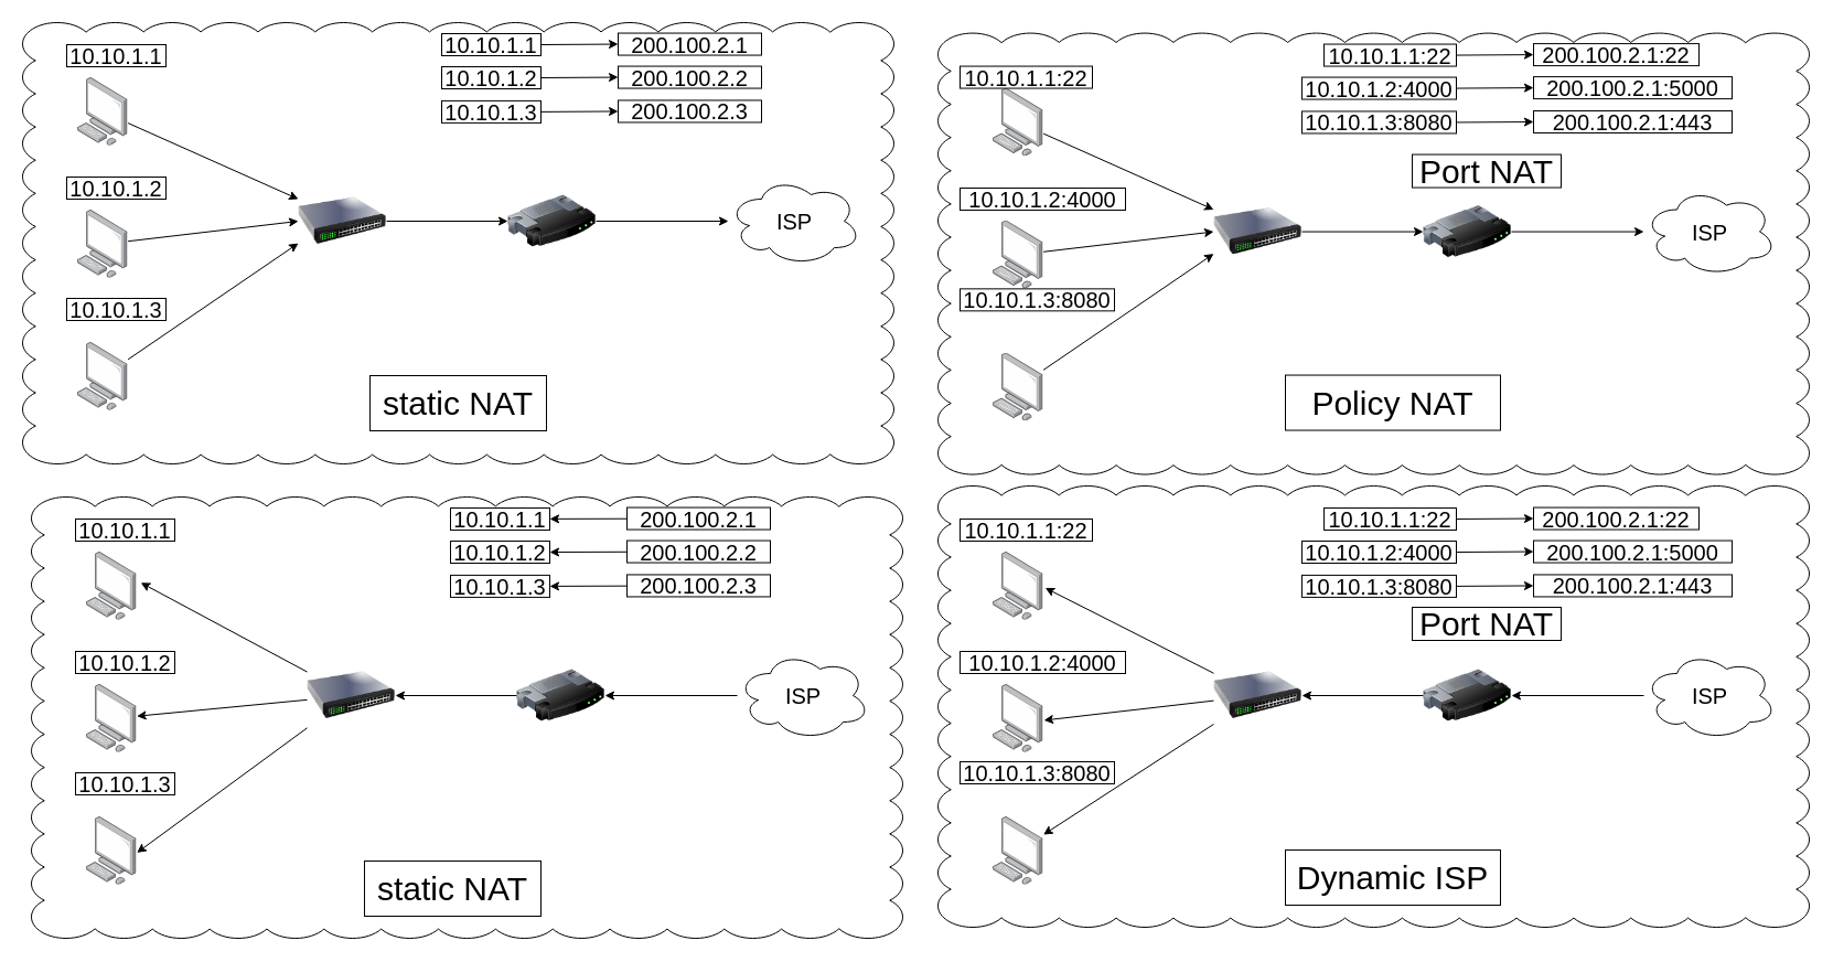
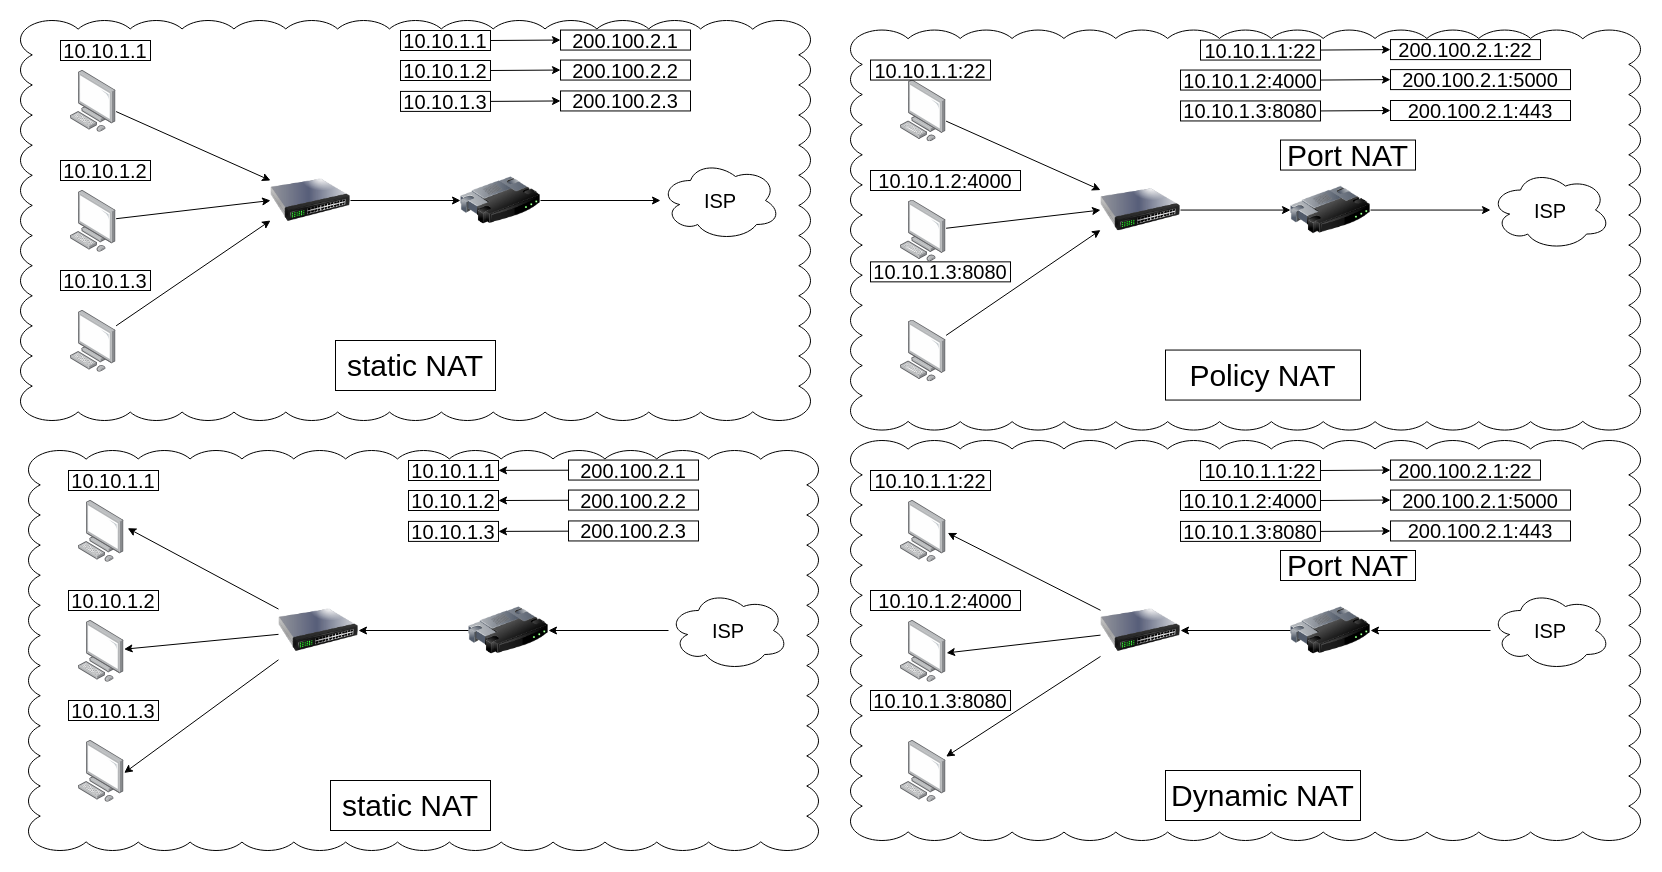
- <mxCell id="73" value="&lt;font style=&quot;font-size: 30px;&quot;&gt;Policy NAT&lt;/font&gt;" style="rounded=0;whiteSpace=wrap;html=1;" parent="1" vertex="1"><mxGeometry x="1165" y="339.55" width="195" height="50" as="geometry" /></mxCell>
+ <mxCell id="73" value="&lt;font style=&quot;font-size: 30px;&quot;&gt;Policy NAT&lt;/font&gt;" style="rounded=0;whiteSpace=wrap;html=1;" parent="1" vertex="1"><mxGeometry x="1165" y="349.55" width="195" height="50" as="geometry" /></mxCell>
- <mxCell id="98" value="&lt;font style=&quot;font-size: 30px;&quot;&gt;Dynamic ISP&lt;/font&gt;" style="rounded=0;whiteSpace=wrap;html=1;" parent="1" vertex="1"><mxGeometry x="1165" y="770" width="195" height="50" as="geometry" /></mxCell>
+ <mxCell id="98" value="&lt;font style=&quot;font-size: 30px;&quot;&gt;Dynamic NAT&lt;/font&gt;" style="rounded=0;whiteSpace=wrap;html=1;" parent="1" vertex="1"><mxGeometry x="1165" y="770" width="195" height="50" as="geometry" /></mxCell>
